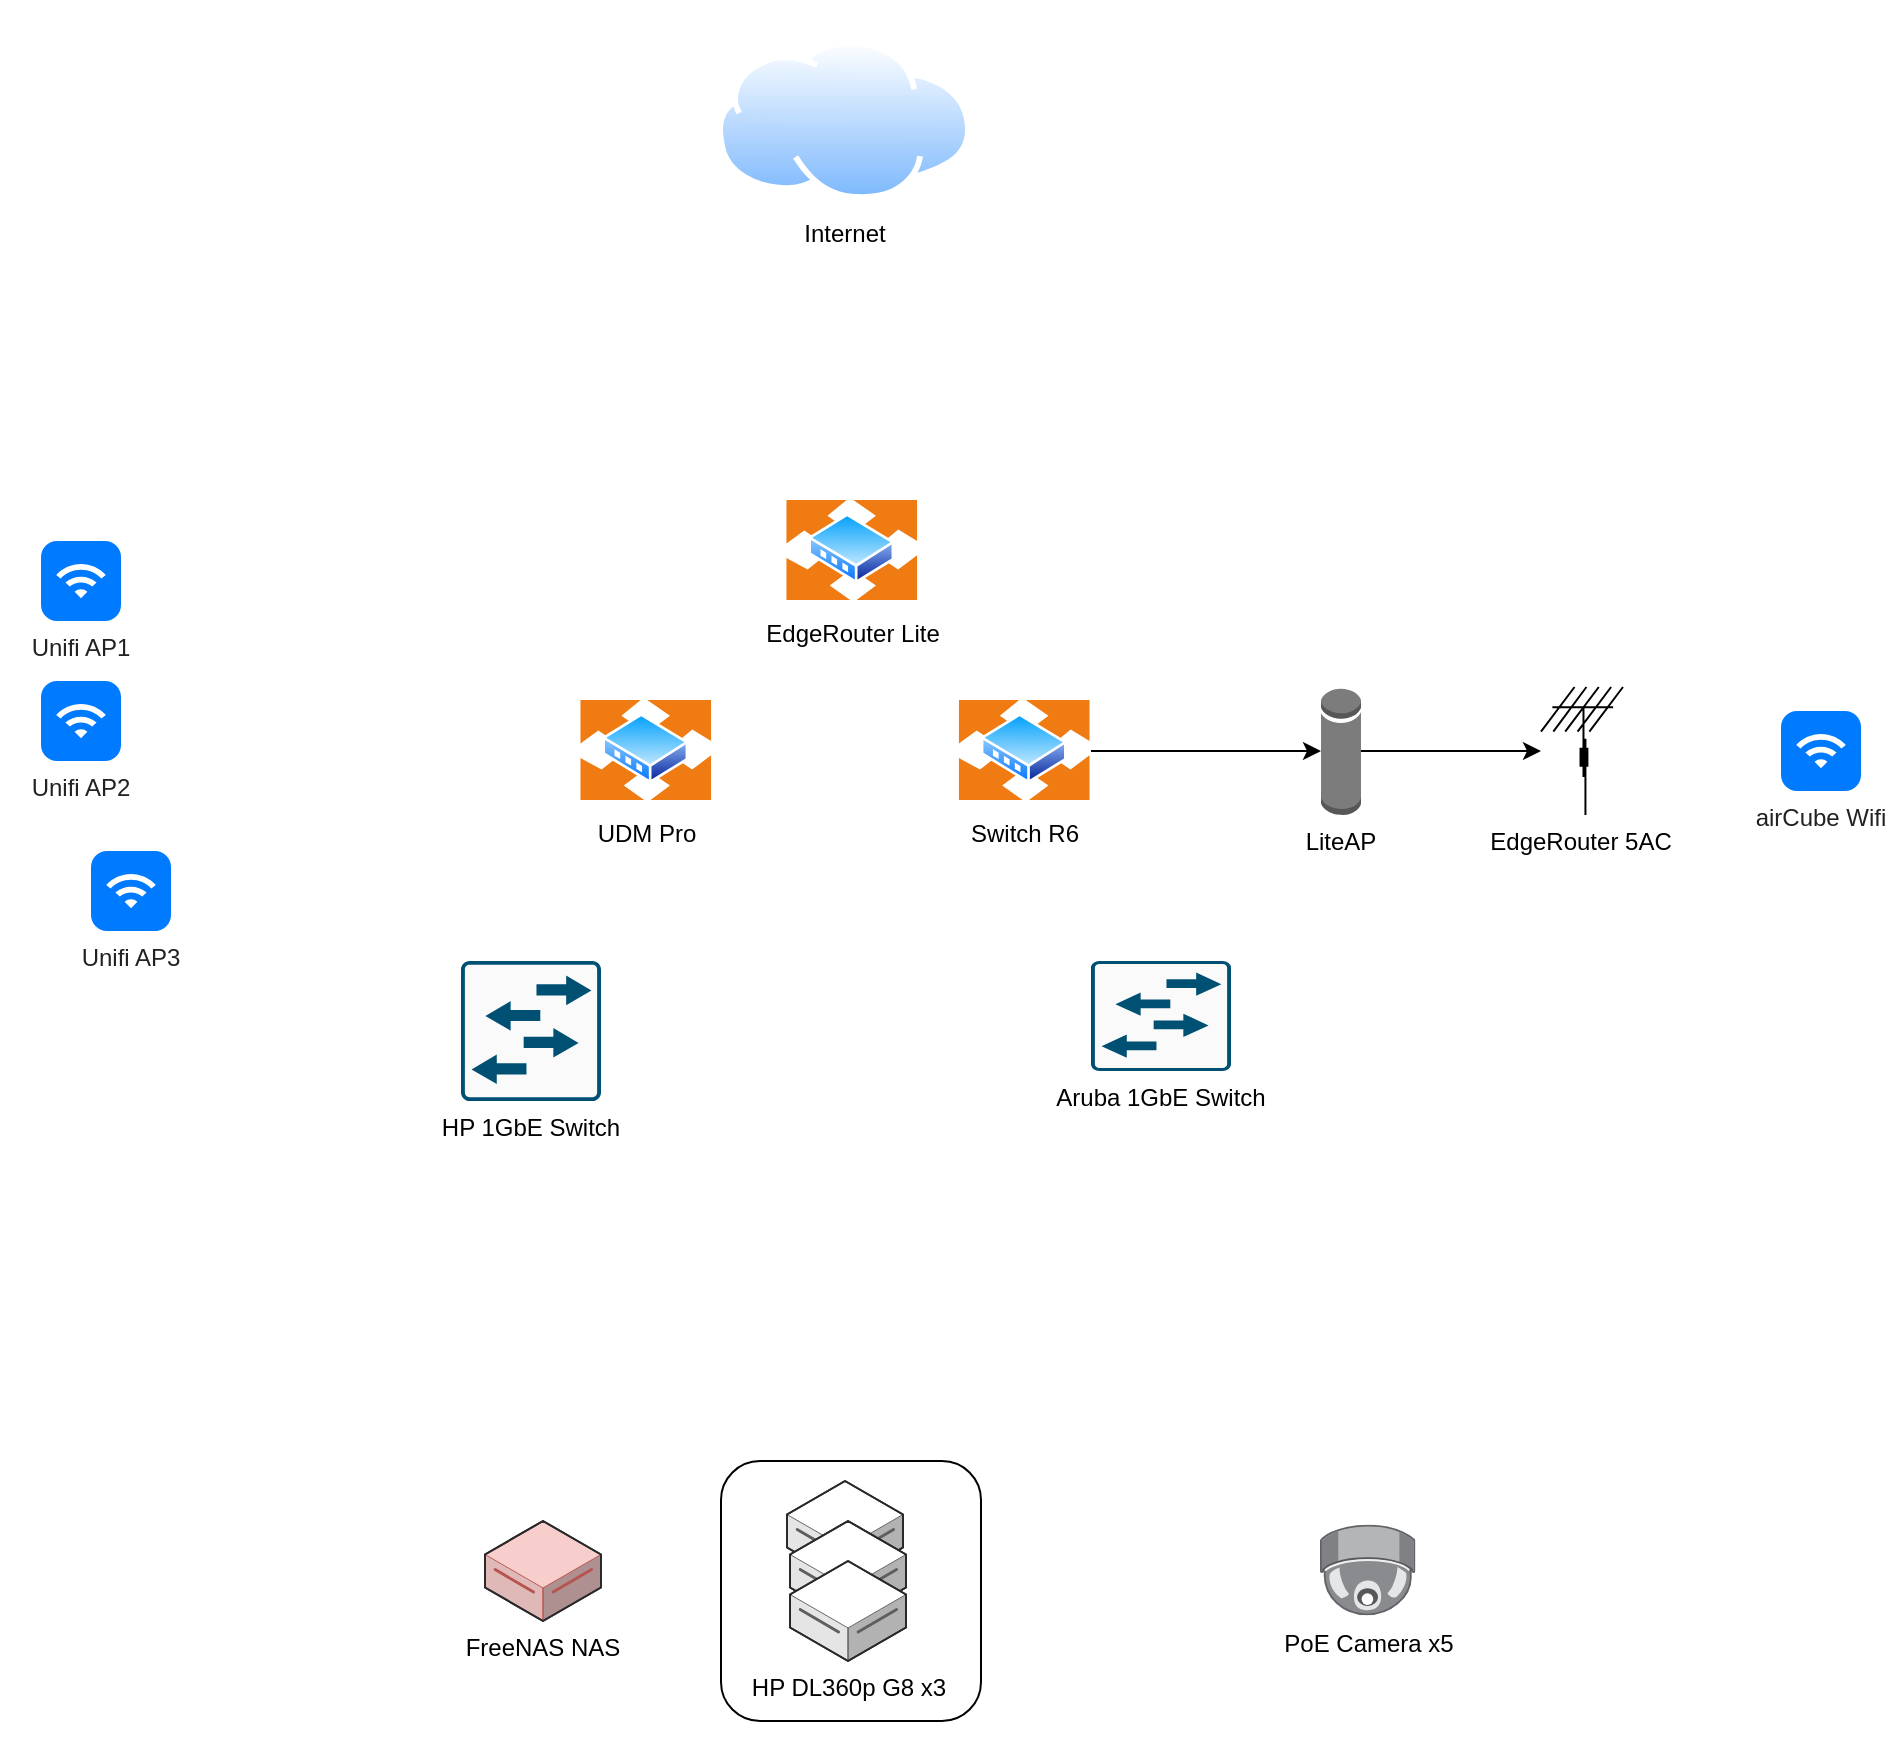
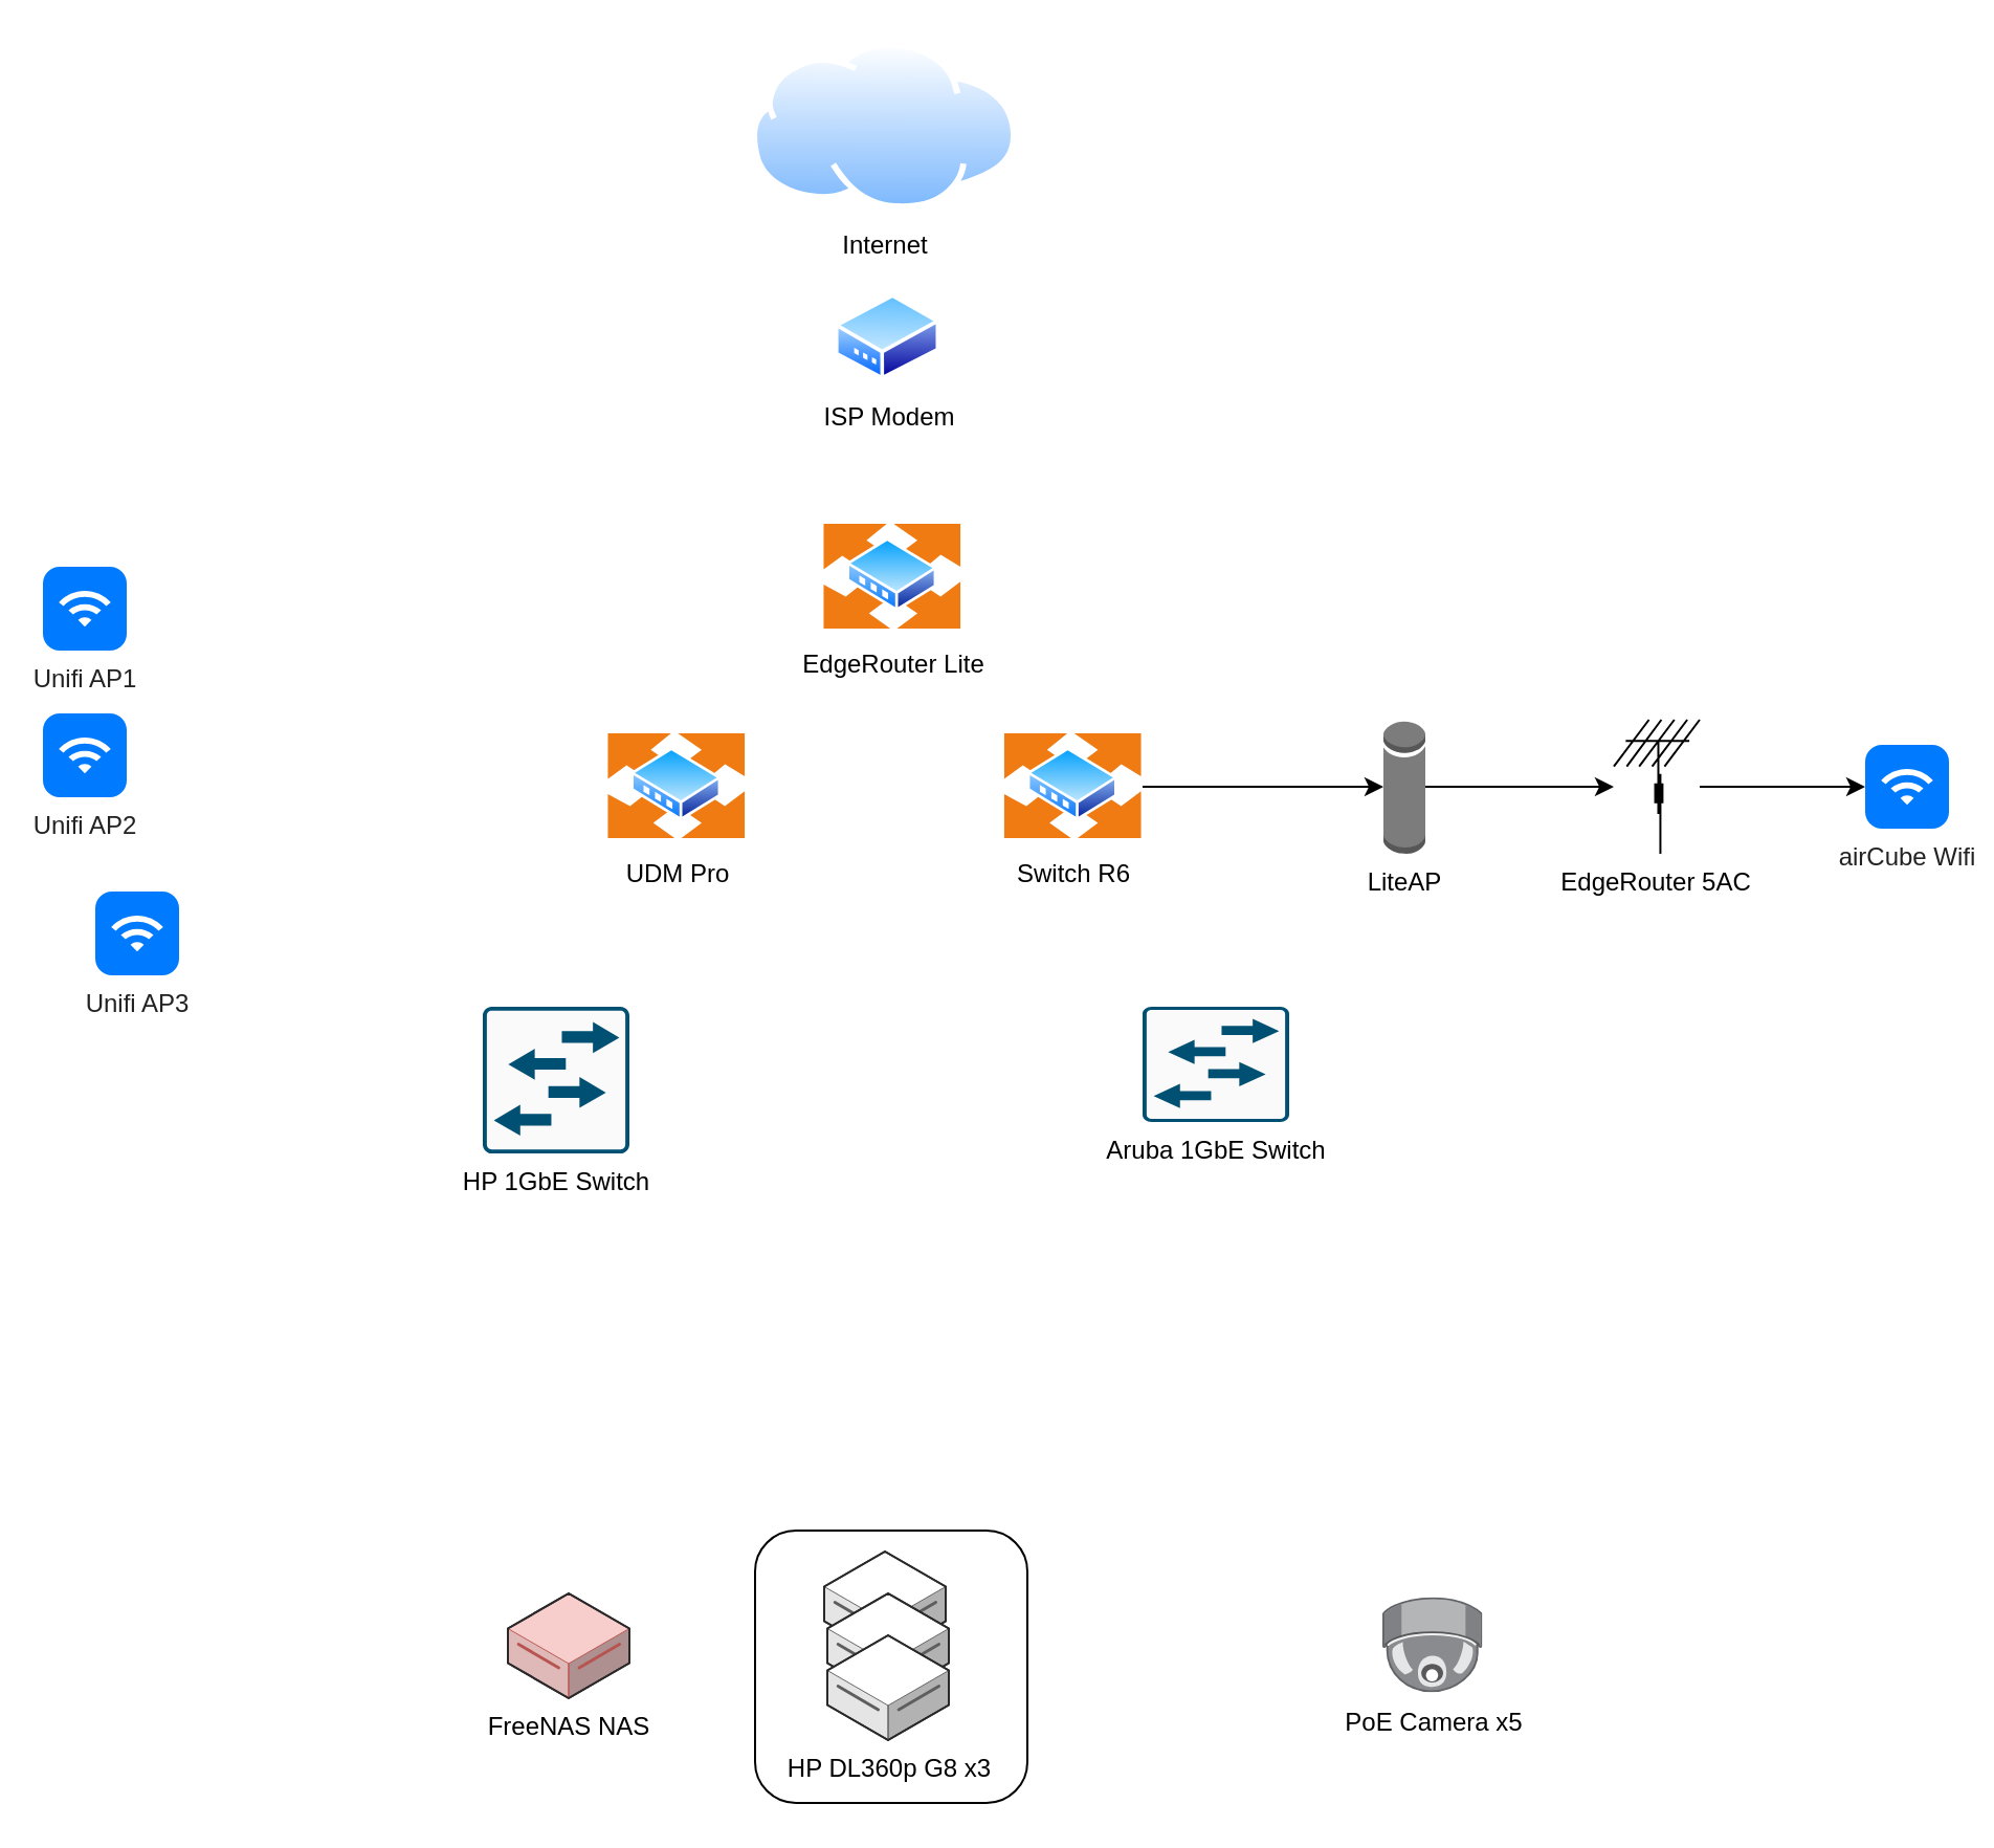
+ <mxCell id="4" value="ISP Modem" style="image;aspect=fixed;perimeter=ellipsePerimeter;html=1;align=center;shadow=0;dashed=0;spacingTop=3;image=img/lib/active_directory/modem.svg;" parent="1" vertex="1"><mxGeometry x="398.51" y="140" width="50" height="41.5" as="geometry" /></mxCell>
+ <mxCell id="18" style="edgeStyle=orthogonalEdgeStyle;rounded=0;orthogonalLoop=1;jettySize=auto;html=1;" edge="1" parent="1" source="19" target="20"><mxGeometry relative="1" as="geometry" /></mxCell>
